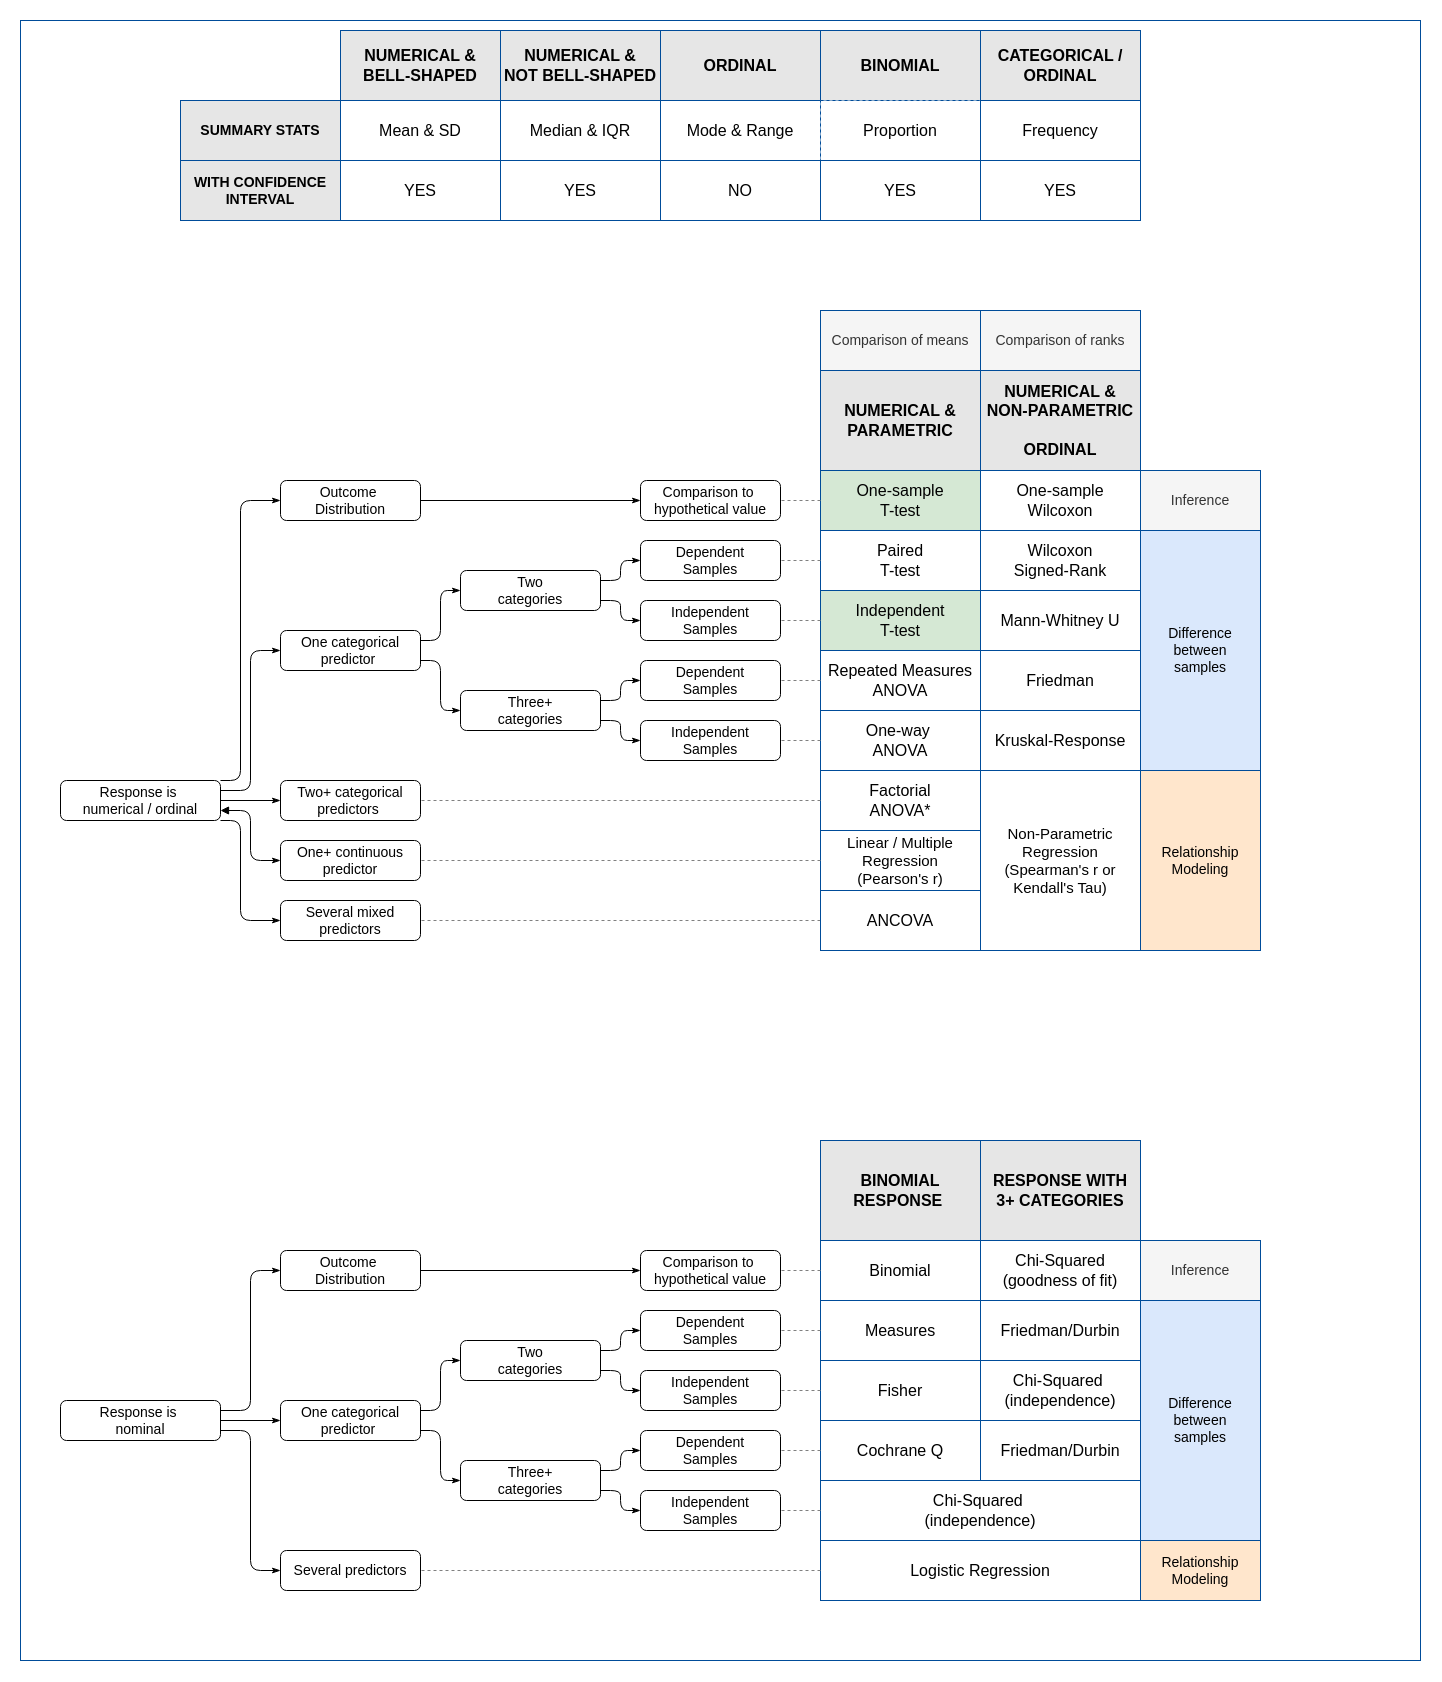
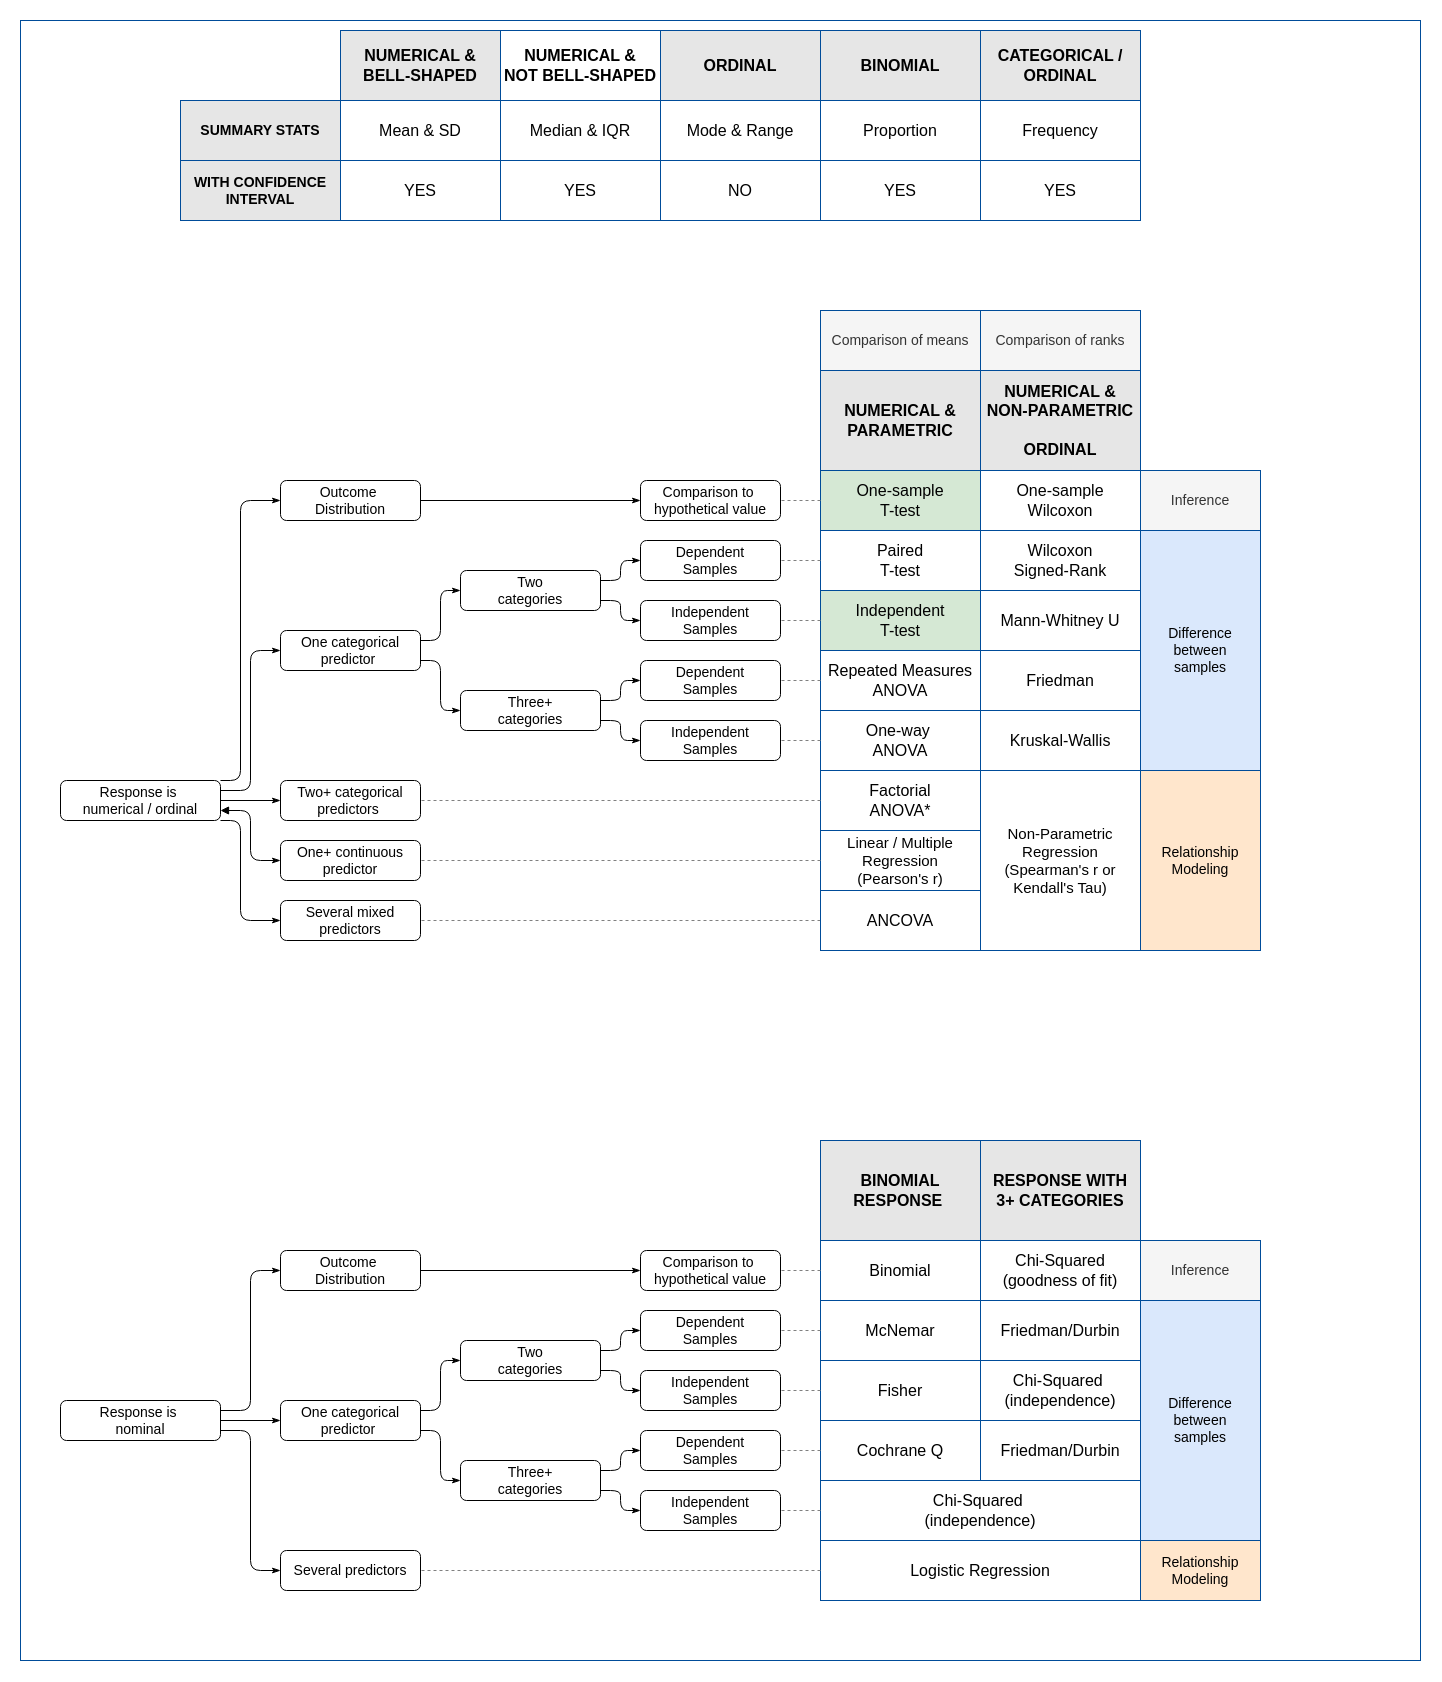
- <mxCell id="98" value="&lt;b style=&quot;font-size: 16px&quot;&gt;NUMERICAL &amp;amp; &lt;br style=&quot;font-size: 16px&quot;&gt;NOT BELL-SHAPED&lt;br&gt;&lt;/b&gt;" style="rounded=1;whiteSpace=wrap;html=1;horizontal=1;fontSize=16;fillColor=#E6E6E6;strokeColor=#004C99;arcSize=0;" parent="1" vertex="1"><mxGeometry x="500" y="30" width="160" height="70" as="geometry" /></mxCell>
+ <mxCell id="98" value="&lt;b style=&quot;font-size: 16px&quot;&gt;NUMERICAL &amp;amp; &lt;br style=&quot;font-size: 16px&quot;&gt;NOT BELL-SHAPED&lt;br&gt;&lt;/b&gt;" style="rounded=1;whiteSpace=wrap;html=1;horizontal=1;fontSize=16;fillColor=#ffffff;strokeColor=#004C99;arcSize=0;" parent="1" vertex="1"><mxGeometry x="500" y="30" width="160" height="70" as="geometry" /></mxCell>
- <mxCell id="105" value="Proportion" style="rounded=0;whiteSpace=wrap;html=1;horizontal=1;fontSize=16;fillColor=#ffffff;strokeColor=#004C99;dashed=1;" parent="1" vertex="1"><mxGeometry x="820" y="100" width="160" height="60" as="geometry" /></mxCell>
+ <mxCell id="105" value="Proportion" style="rounded=0;whiteSpace=wrap;html=1;horizontal=1;fontSize=16;fillColor=#ffffff;strokeColor=#004C99;" parent="1" vertex="1"><mxGeometry x="820" y="100" width="160" height="60" as="geometry" /></mxCell>
- <mxCell id="28" value="Kruskal-Response" style="rounded=0;whiteSpace=wrap;html=1;horizontal=1;fontSize=16;fillColor=#FFFFFF;strokeColor=#004C99;" parent="1" vertex="1"><mxGeometry x="980" y="710" width="160" height="60" as="geometry" /></mxCell>
+ <mxCell id="28" value="Kruskal-Wallis" style="rounded=0;whiteSpace=wrap;html=1;horizontal=1;fontSize=16;fillColor=#FFFFFF;strokeColor=#004C99;" parent="1" vertex="1"><mxGeometry x="980" y="710" width="160" height="60" as="geometry" /></mxCell>
- <mxCell id="60" value="Measures" style="rounded=0;whiteSpace=wrap;html=1;horizontal=1;fontSize=16;fillColor=#ffffff;strokeColor=#004C99;" parent="1" vertex="1"><mxGeometry x="820" y="1300" width="160" height="60" as="geometry" /></mxCell>
+ <mxCell id="60" value="McNemar" style="rounded=0;whiteSpace=wrap;html=1;horizontal=1;fontSize=16;fillColor=#ffffff;strokeColor=#004C99;" parent="1" vertex="1"><mxGeometry x="820" y="1300" width="160" height="60" as="geometry" /></mxCell>
